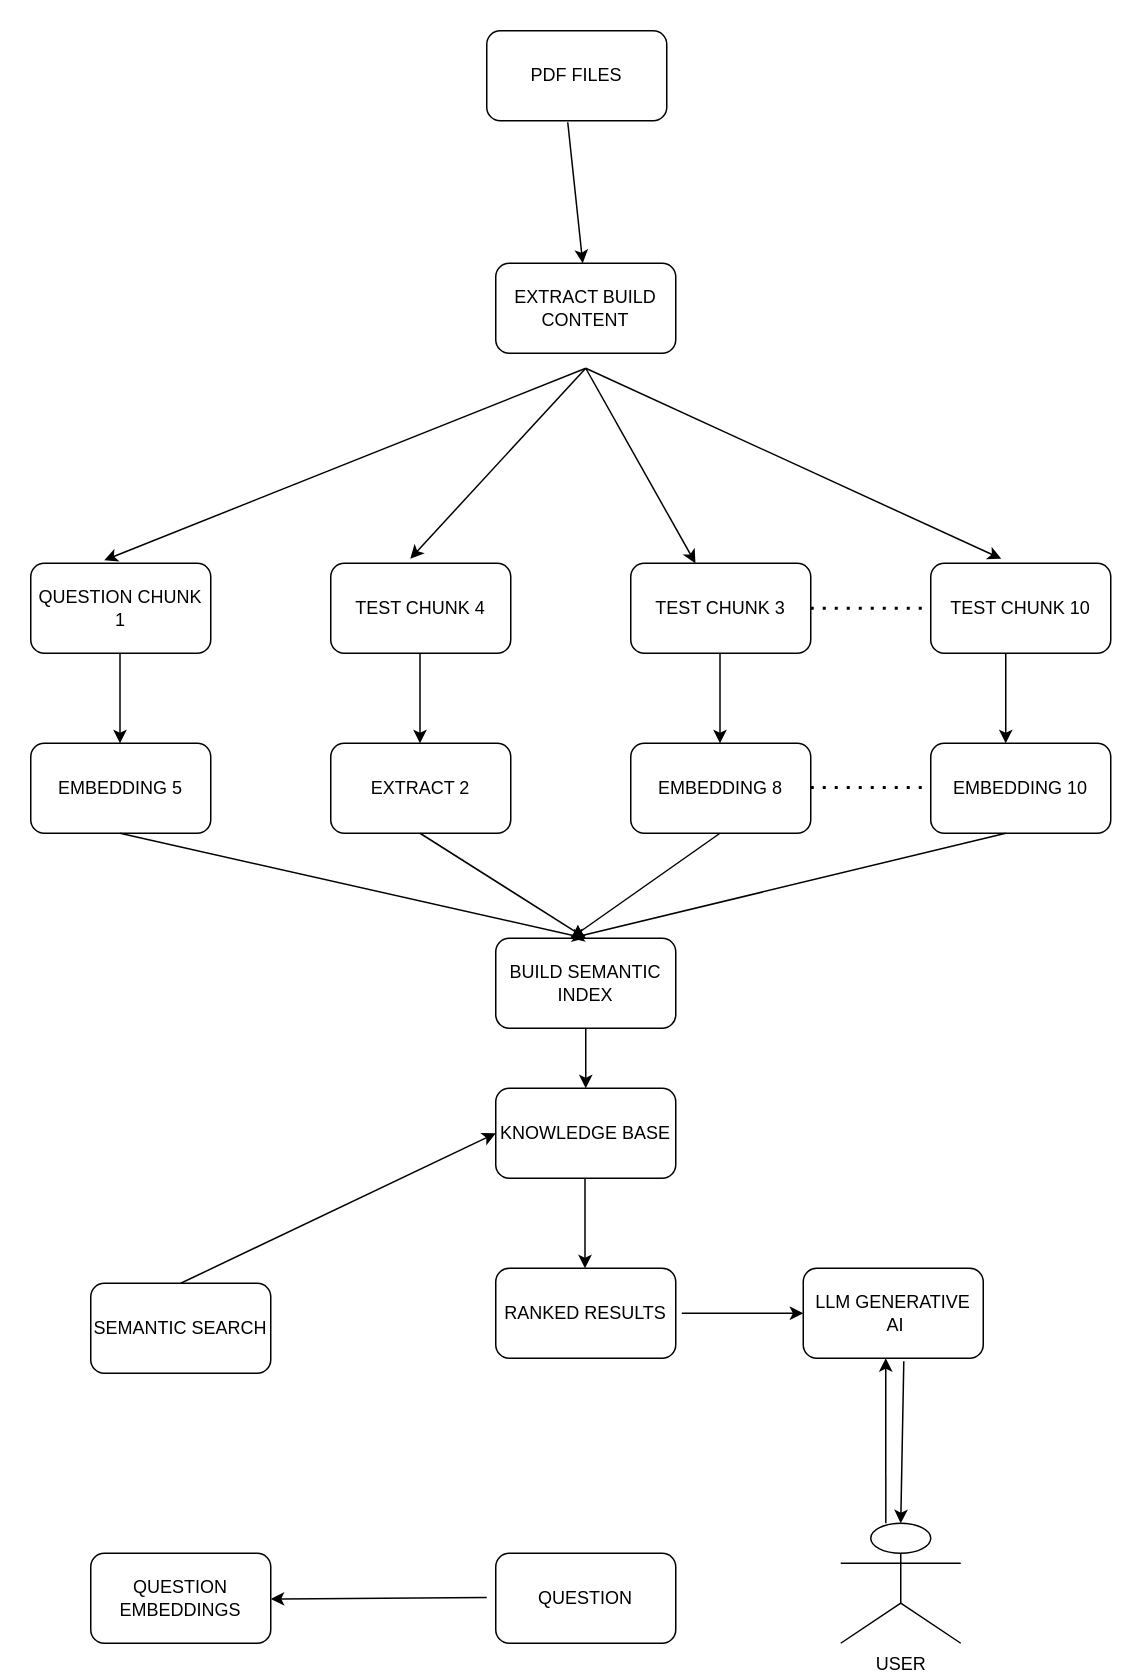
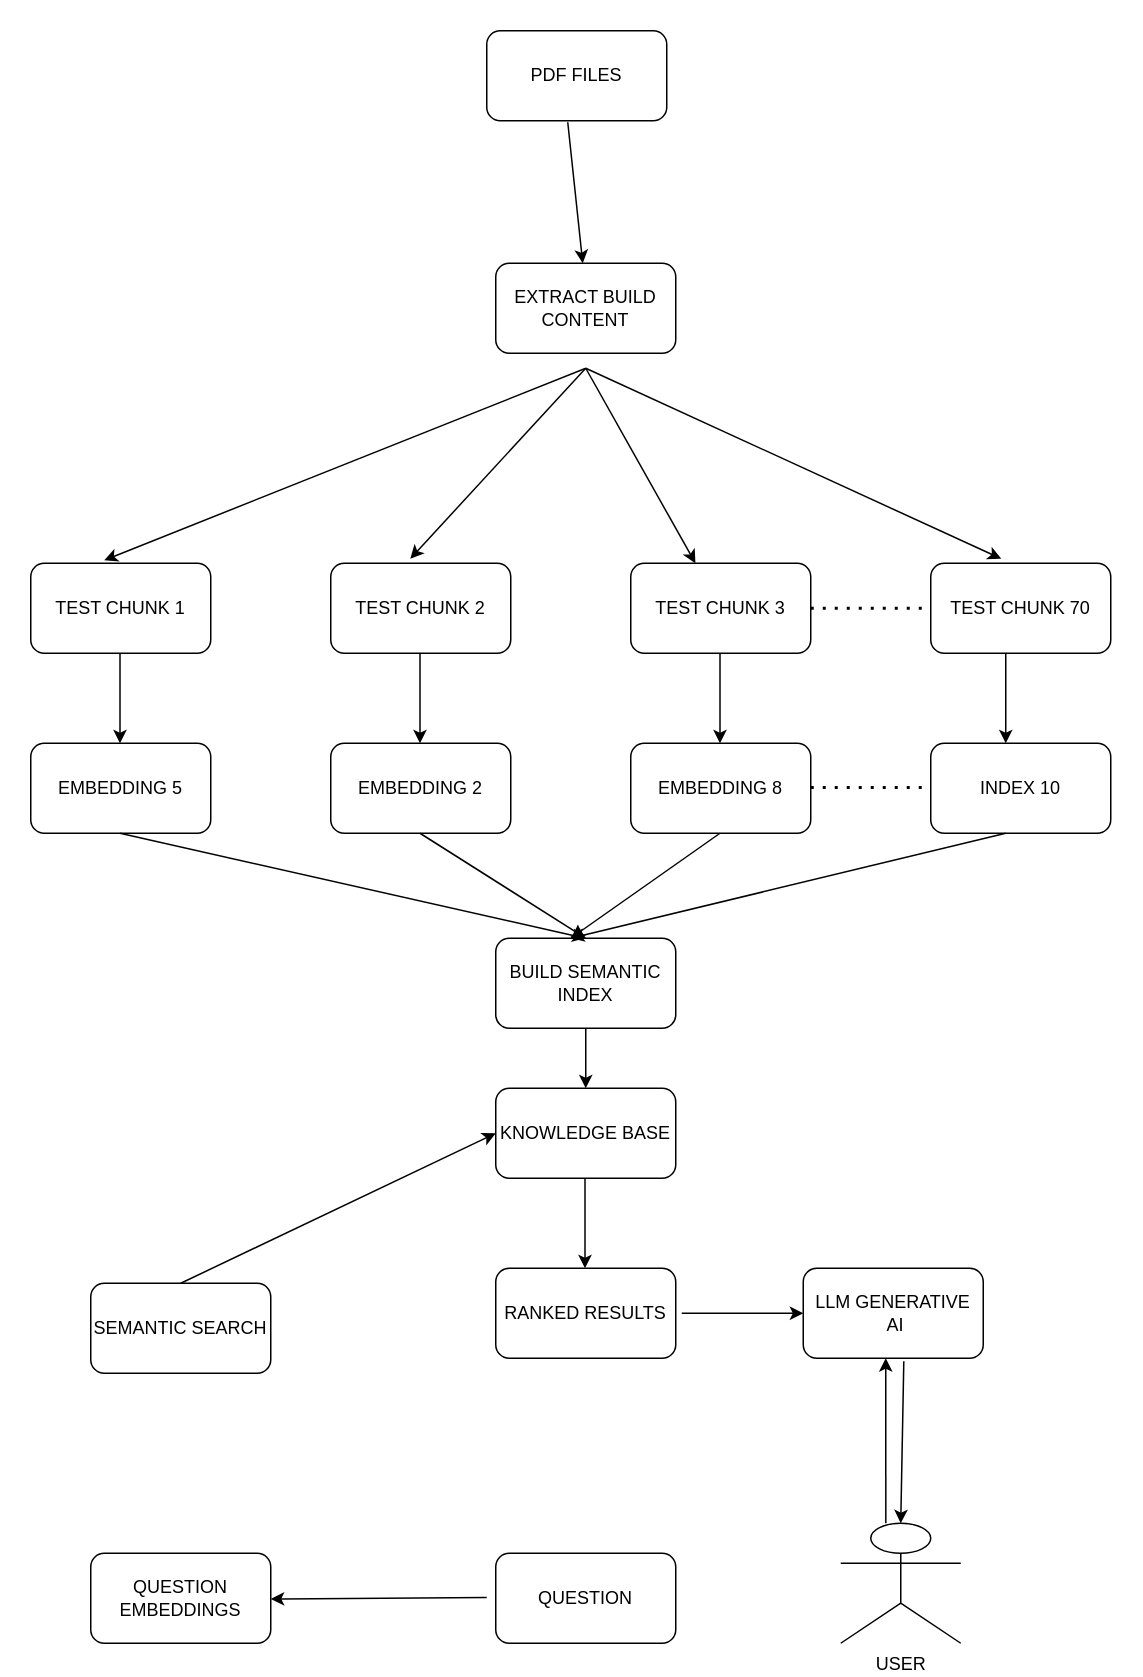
- <mxCell id="6" value="QUESTION CHUNK 1" style="rounded=1;whiteSpace=wrap;html=1;" vertex="1" parent="1"><mxGeometry x="20" y="375" width="120" height="60" as="geometry" /></mxCell>
+ <mxCell id="6" value="TEST CHUNK 1" style="rounded=1;whiteSpace=wrap;html=1;" vertex="1" parent="1"><mxGeometry x="20" y="375" width="120" height="60" as="geometry" /></mxCell>
- <mxCell id="7" value="TEST CHUNK 4" style="rounded=1;whiteSpace=wrap;html=1;" vertex="1" parent="1"><mxGeometry x="220" y="375" width="120" height="60" as="geometry" /></mxCell>
+ <mxCell id="7" value="TEST CHUNK 2" style="rounded=1;whiteSpace=wrap;html=1;" vertex="1" parent="1"><mxGeometry x="220" y="375" width="120" height="60" as="geometry" /></mxCell>
- <mxCell id="9" value="TEST CHUNK 10" style="rounded=1;whiteSpace=wrap;html=1;" vertex="1" parent="1"><mxGeometry x="620" y="375" width="120" height="60" as="geometry" /></mxCell>
+ <mxCell id="9" value="TEST CHUNK 70" style="rounded=1;whiteSpace=wrap;html=1;" vertex="1" parent="1"><mxGeometry x="620" y="375" width="120" height="60" as="geometry" /></mxCell>
- <mxCell id="14" value="EXTRACT 2" style="rounded=1;whiteSpace=wrap;html=1;" vertex="1" parent="1"><mxGeometry x="220" y="495" width="120" height="60" as="geometry" /></mxCell>
+ <mxCell id="14" value="EMBEDDING 2" style="rounded=1;whiteSpace=wrap;html=1;" vertex="1" parent="1"><mxGeometry x="220" y="495" width="120" height="60" as="geometry" /></mxCell>
- <mxCell id="17" value="EMBEDDING 10" style="rounded=1;whiteSpace=wrap;html=1;" vertex="1" parent="1"><mxGeometry x="620" y="495" width="120" height="60" as="geometry" /></mxCell>
+ <mxCell id="17" value="INDEX 10" style="rounded=1;whiteSpace=wrap;html=1;" vertex="1" parent="1"><mxGeometry x="620" y="495" width="120" height="60" as="geometry" /></mxCell>
